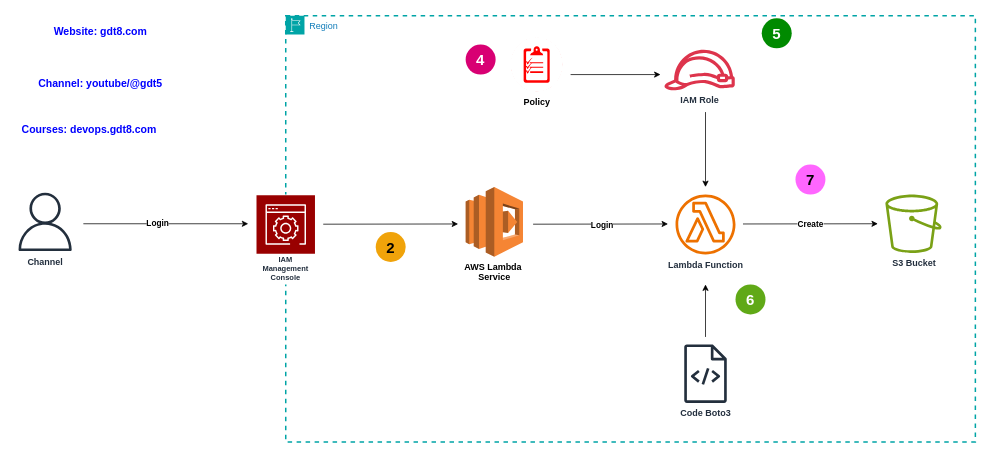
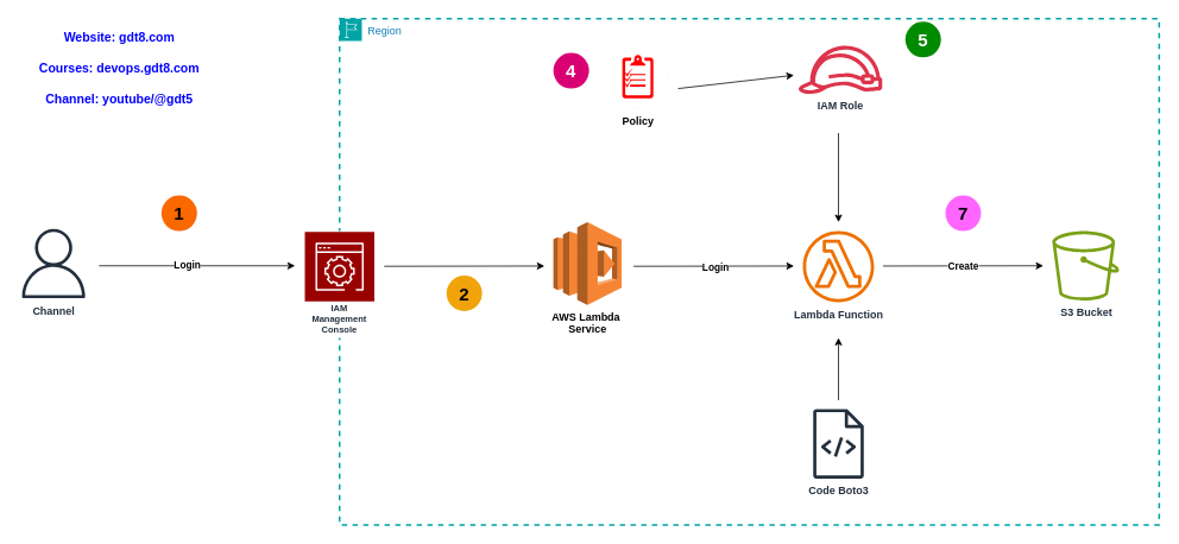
- <mxCell id="7" value="&lt;span&gt;IAM Role&lt;/span&gt;" style="sketch=0;outlineConnect=0;fontColor=#232F3E;gradientColor=none;fillColor=#DD344C;strokeColor=none;dashed=0;verticalLabelPosition=bottom;verticalAlign=top;align=center;html=1;fontSize=12;fontStyle=1;aspect=fixed;pointerEvents=1;shape=mxgraph.aws4.role;" vertex="1" parent="1"><mxGeometry x="884.28" y="66" width="95.72" height="54" as="geometry" /></mxCell>
+ <mxCell id="7" value="&lt;span&gt;IAM Role&lt;/span&gt;" style="sketch=0;outlineConnect=0;fontColor=#232F3E;gradientColor=none;fillColor=#DD344C;strokeColor=none;dashed=0;verticalLabelPosition=bottom;verticalAlign=top;align=center;html=1;fontSize=12;fontStyle=1;aspect=fixed;pointerEvents=1;shape=mxgraph.aws4.role;" vertex="1" parent="1"><mxGeometry x="894.28" y="51" width="95.72" height="54" as="geometry" /></mxCell>
- <mxCell id="28" value="&lt;span style=&quot;font-size: 14px;&quot;&gt;Courses: devops.gdt8.com&lt;/span&gt;" style="text;html=1;align=center;verticalAlign=middle;whiteSpace=wrap;rounded=0;fontSize=14;fontColor=#0000FF;labelBackgroundColor=default;textShadow=0;labelBorderColor=none;fontStyle=1" vertex="1" parent="1"><mxGeometry x="8" y="155" width="220" height="33" as="geometry" /></mxCell>
+ <mxCell id="28" value="&lt;span style=&quot;font-size: 14px;&quot;&gt;Courses: devops.gdt8.com&lt;/span&gt;" style="text;html=1;align=center;verticalAlign=middle;whiteSpace=wrap;rounded=0;fontSize=14;fontColor=#0000FF;labelBackgroundColor=default;textShadow=0;labelBorderColor=none;fontStyle=1" vertex="1" parent="1"><mxGeometry x="23" y="60" width="220" height="33" as="geometry" /></mxCell>
+ <mxCell id="19" value="&lt;font style=&quot;font-size: 20px;&quot;&gt;1&lt;/font&gt;" style="strokeWidth=2;html=1;shape=mxgraph.flowchart.start_2;whiteSpace=wrap;fontStyle=1;strokeColor=none;fillColor=#fa6800;fontColor=#000000;" vertex="1" parent="1"><mxGeometry y="219" width="40" height="40" as="geometry" x="180" /></mxCell>
- <mxCell id="23" value="&lt;font style=&quot;font-size: 20px;&quot;&gt;6&lt;/font&gt;" style="strokeWidth=2;html=1;shape=mxgraph.flowchart.start_2;whiteSpace=wrap;fontStyle=1;strokeColor=none;fillColor=#60a917;fontColor=#ffffff;" vertex="1" parent="1"><mxGeometry x="980" y="379" width="40" height="40" as="geometry" /></mxCell>
